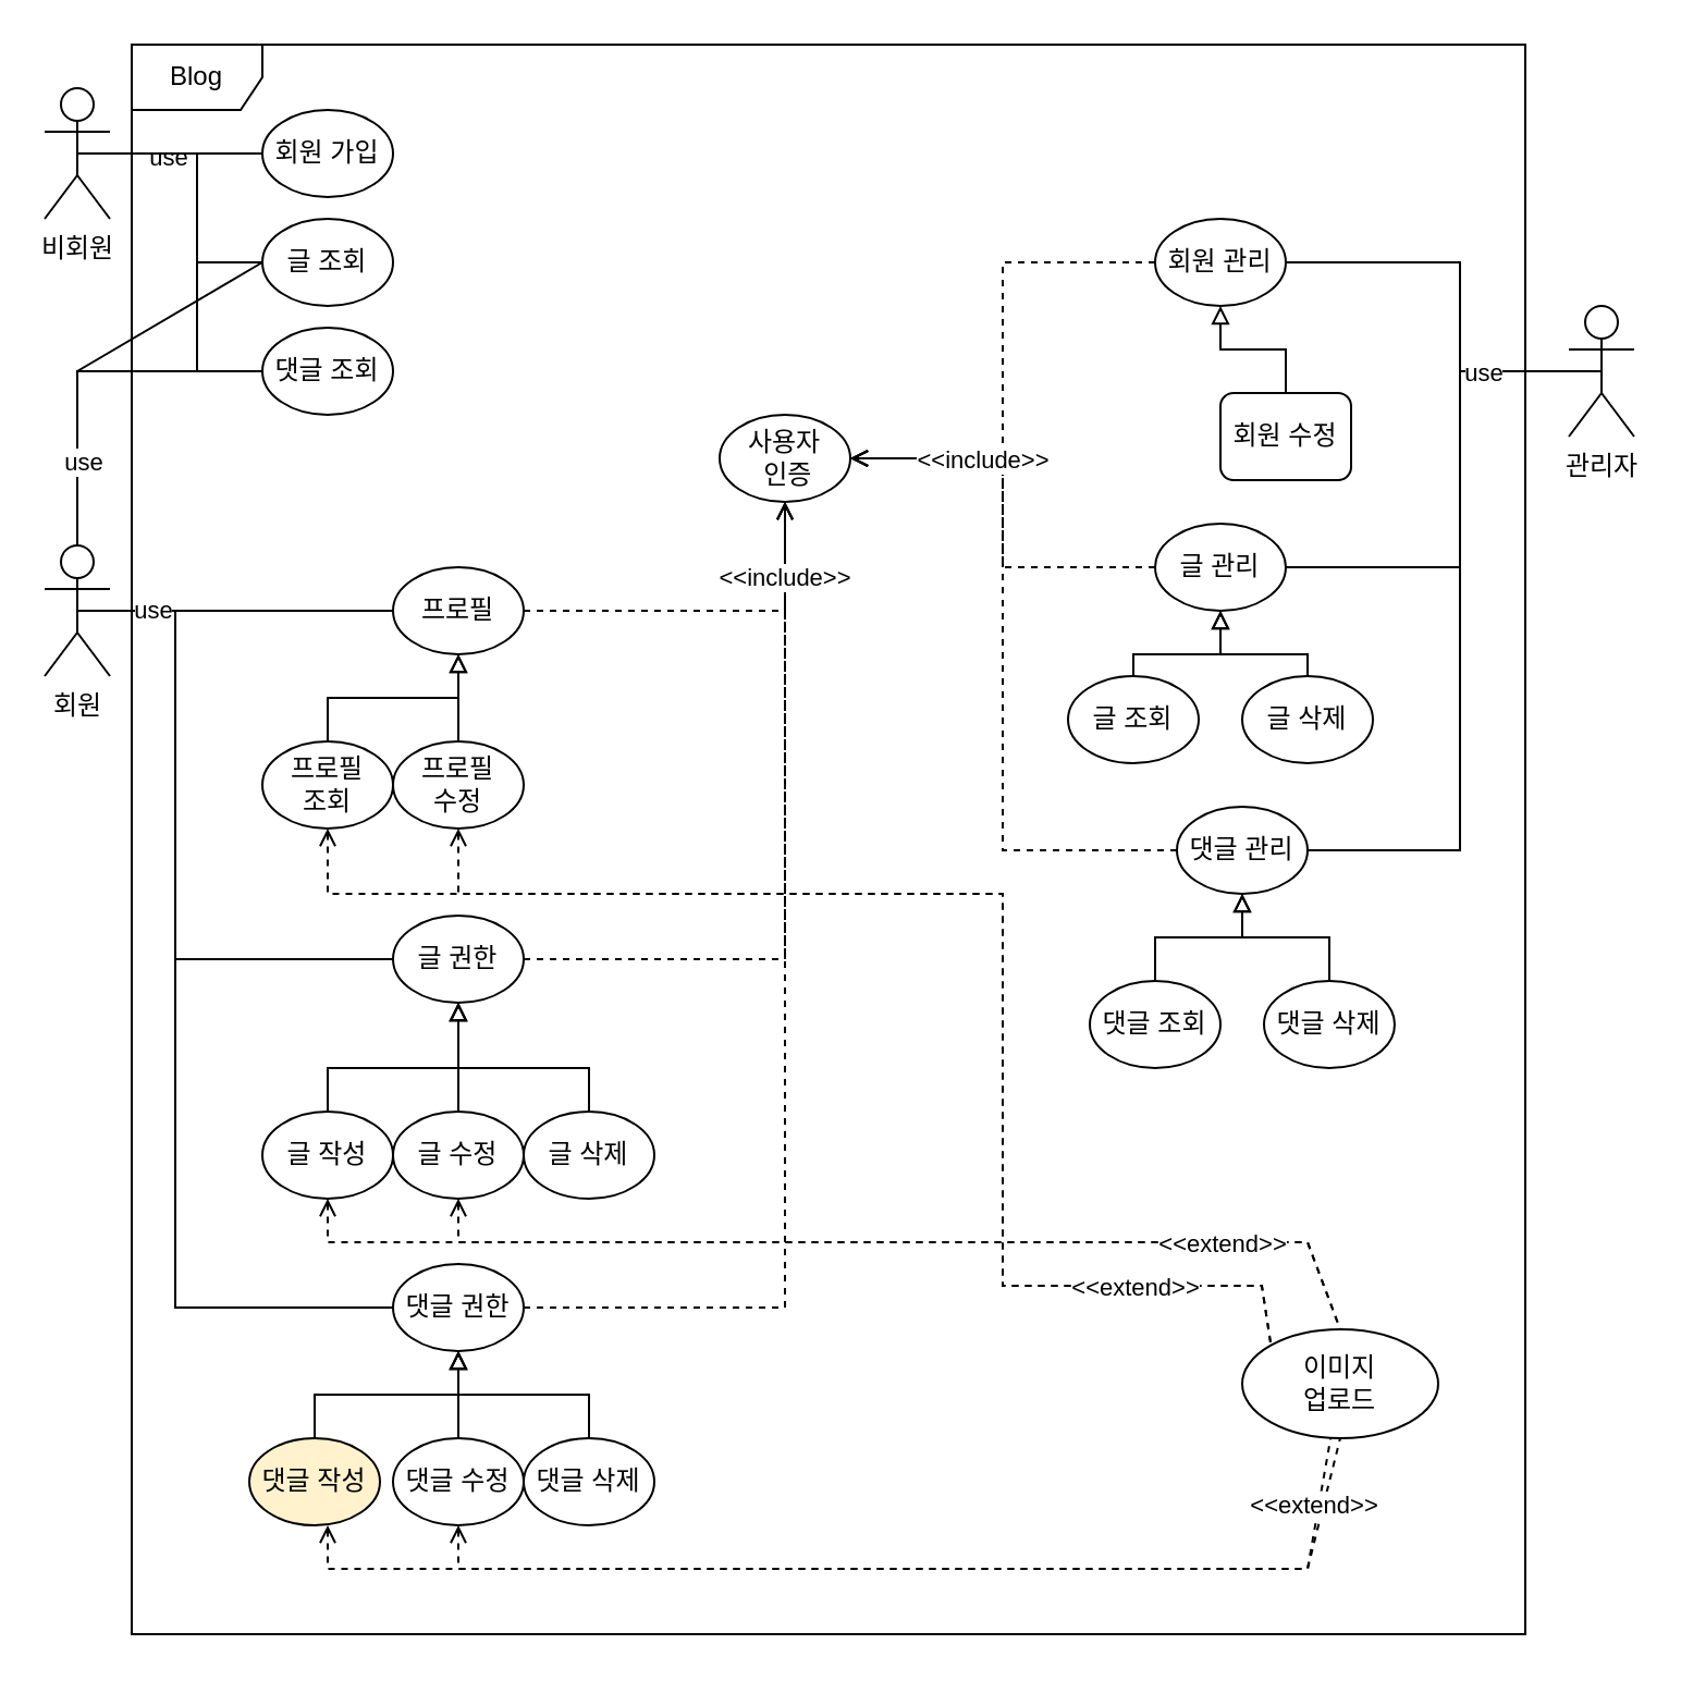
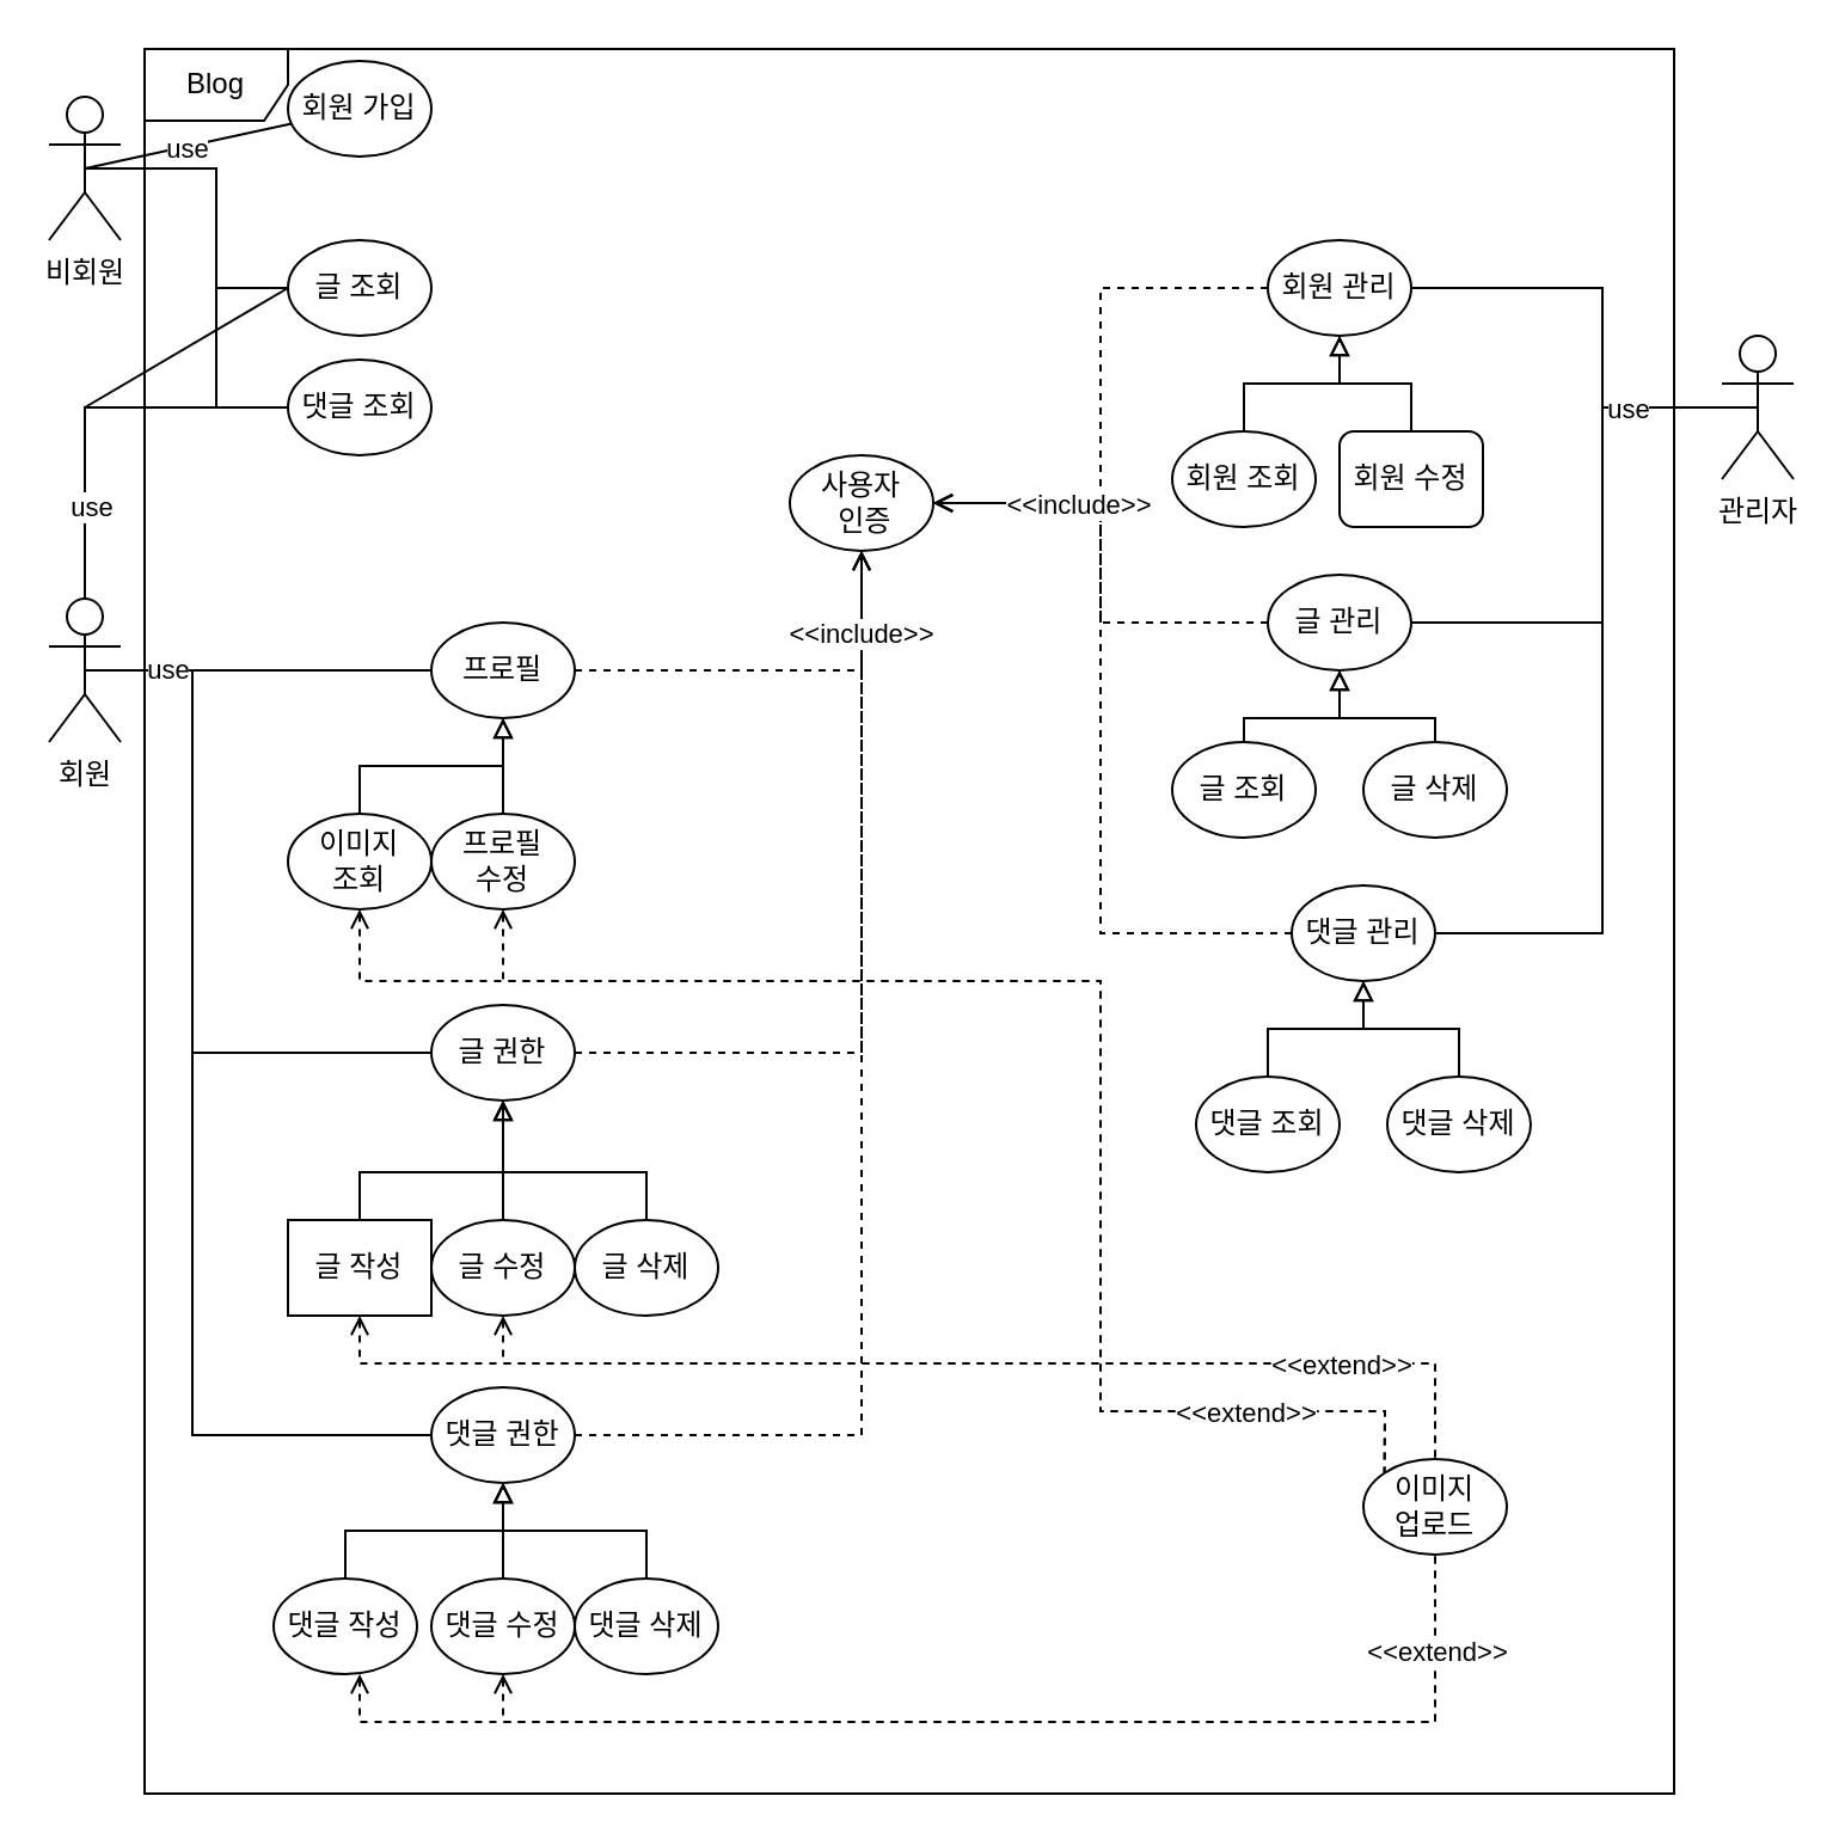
- <mxCell id="6" value="회원 가입" style="ellipse;whiteSpace=wrap;html=1;" vertex="1" parent="1"><mxGeometry x="120" y="50" width="60" height="40" as="geometry" /></mxCell>
+ <mxCell id="6" value="회원 가입" style="ellipse;whiteSpace=wrap;html=1;" vertex="1" parent="1"><mxGeometry x="120" y="25" width="60" height="40" as="geometry" /></mxCell>
+ <mxCell id="46" value="" style="edgeStyle=orthogonalEdgeStyle;rounded=0;orthogonalLoop=1;jettySize=auto;html=1;endArrow=block;endFill=0;" edge="1" parent="1" source="47" target="43"><mxGeometry relative="1" as="geometry" /></mxCell>
+ <mxCell id="47" value="회원 조회" style="ellipse;whiteSpace=wrap;html=1;" vertex="1" parent="1"><mxGeometry x="490" y="180" width="60" height="40" as="geometry" /></mxCell>
- <mxCell id="35" value="프로필 &lt;br&gt;조회" style="ellipse;whiteSpace=wrap;html=1;" vertex="1" parent="1"><mxGeometry x="120" y="340" width="60" height="40" as="geometry" /></mxCell>
+ <mxCell id="35" value="이미지 &lt;br&gt;조회" style="ellipse;whiteSpace=wrap;html=1;" vertex="1" parent="1"><mxGeometry x="120" y="340" width="60" height="40" as="geometry" /></mxCell>
- <mxCell id="12" value="" style="edgeStyle=orthogonalEdgeStyle;rounded=0;orthogonalLoop=1;jettySize=auto;html=1;endArrow=block;endFill=0;" edge="1" parent="1" source="13" target="32"><mxGeometry relative="1" as="geometry"><Array as="points"><mxPoint x="150" y="490" /><mxPoint x="210" y="490" /></Array></mxGeometry></mxCell>
+ <mxCell id="12" value="" style="edgeStyle=orthogonalEdgeStyle;rounded=0;orthogonalLoop=1;jettySize=auto;html=1;endArrow=open;endFill=0;" edge="1" parent="1" source="13" target="32"><mxGeometry relative="1" as="geometry"><Array as="points"><mxPoint x="150" y="490" /><mxPoint x="210" y="490" /></Array></mxGeometry></mxCell>
- <mxCell id="13" value="글 작성" style="ellipse;whiteSpace=wrap;html=1;" vertex="1" parent="1"><mxGeometry x="120" y="510" width="60" height="40" as="geometry" /></mxCell>
+ <mxCell id="13" value="글 작성" style="whiteSpace=wrap;html=1;rounded=0;" vertex="1" parent="1"><mxGeometry x="120" y="510" width="60" height="40" as="geometry" /></mxCell>
- <mxCell id="67" value="이미지&lt;br&gt;업로드" style="ellipse;whiteSpace=wrap;html=1;" vertex="1" parent="1"><mxGeometry x="570" y="610" width="90" height="50" as="geometry" /></mxCell>
+ <mxCell id="67" value="이미지&lt;br&gt;업로드" style="ellipse;whiteSpace=wrap;html=1;" vertex="1" parent="1"><mxGeometry x="570" y="610" width="60" height="40" as="geometry" /></mxCell>
- <mxCell id="19" value="댓글 작성" style="ellipse;whiteSpace=wrap;html=1;fillColor=#fff2cc;" vertex="1" parent="1"><mxGeometry x="114" y="660" width="60" height="40" as="geometry" /></mxCell>
+ <mxCell id="19" value="댓글 작성" style="ellipse;whiteSpace=wrap;html=1;" vertex="1" parent="1"><mxGeometry x="114" y="660" width="60" height="40" as="geometry" /></mxCell>
